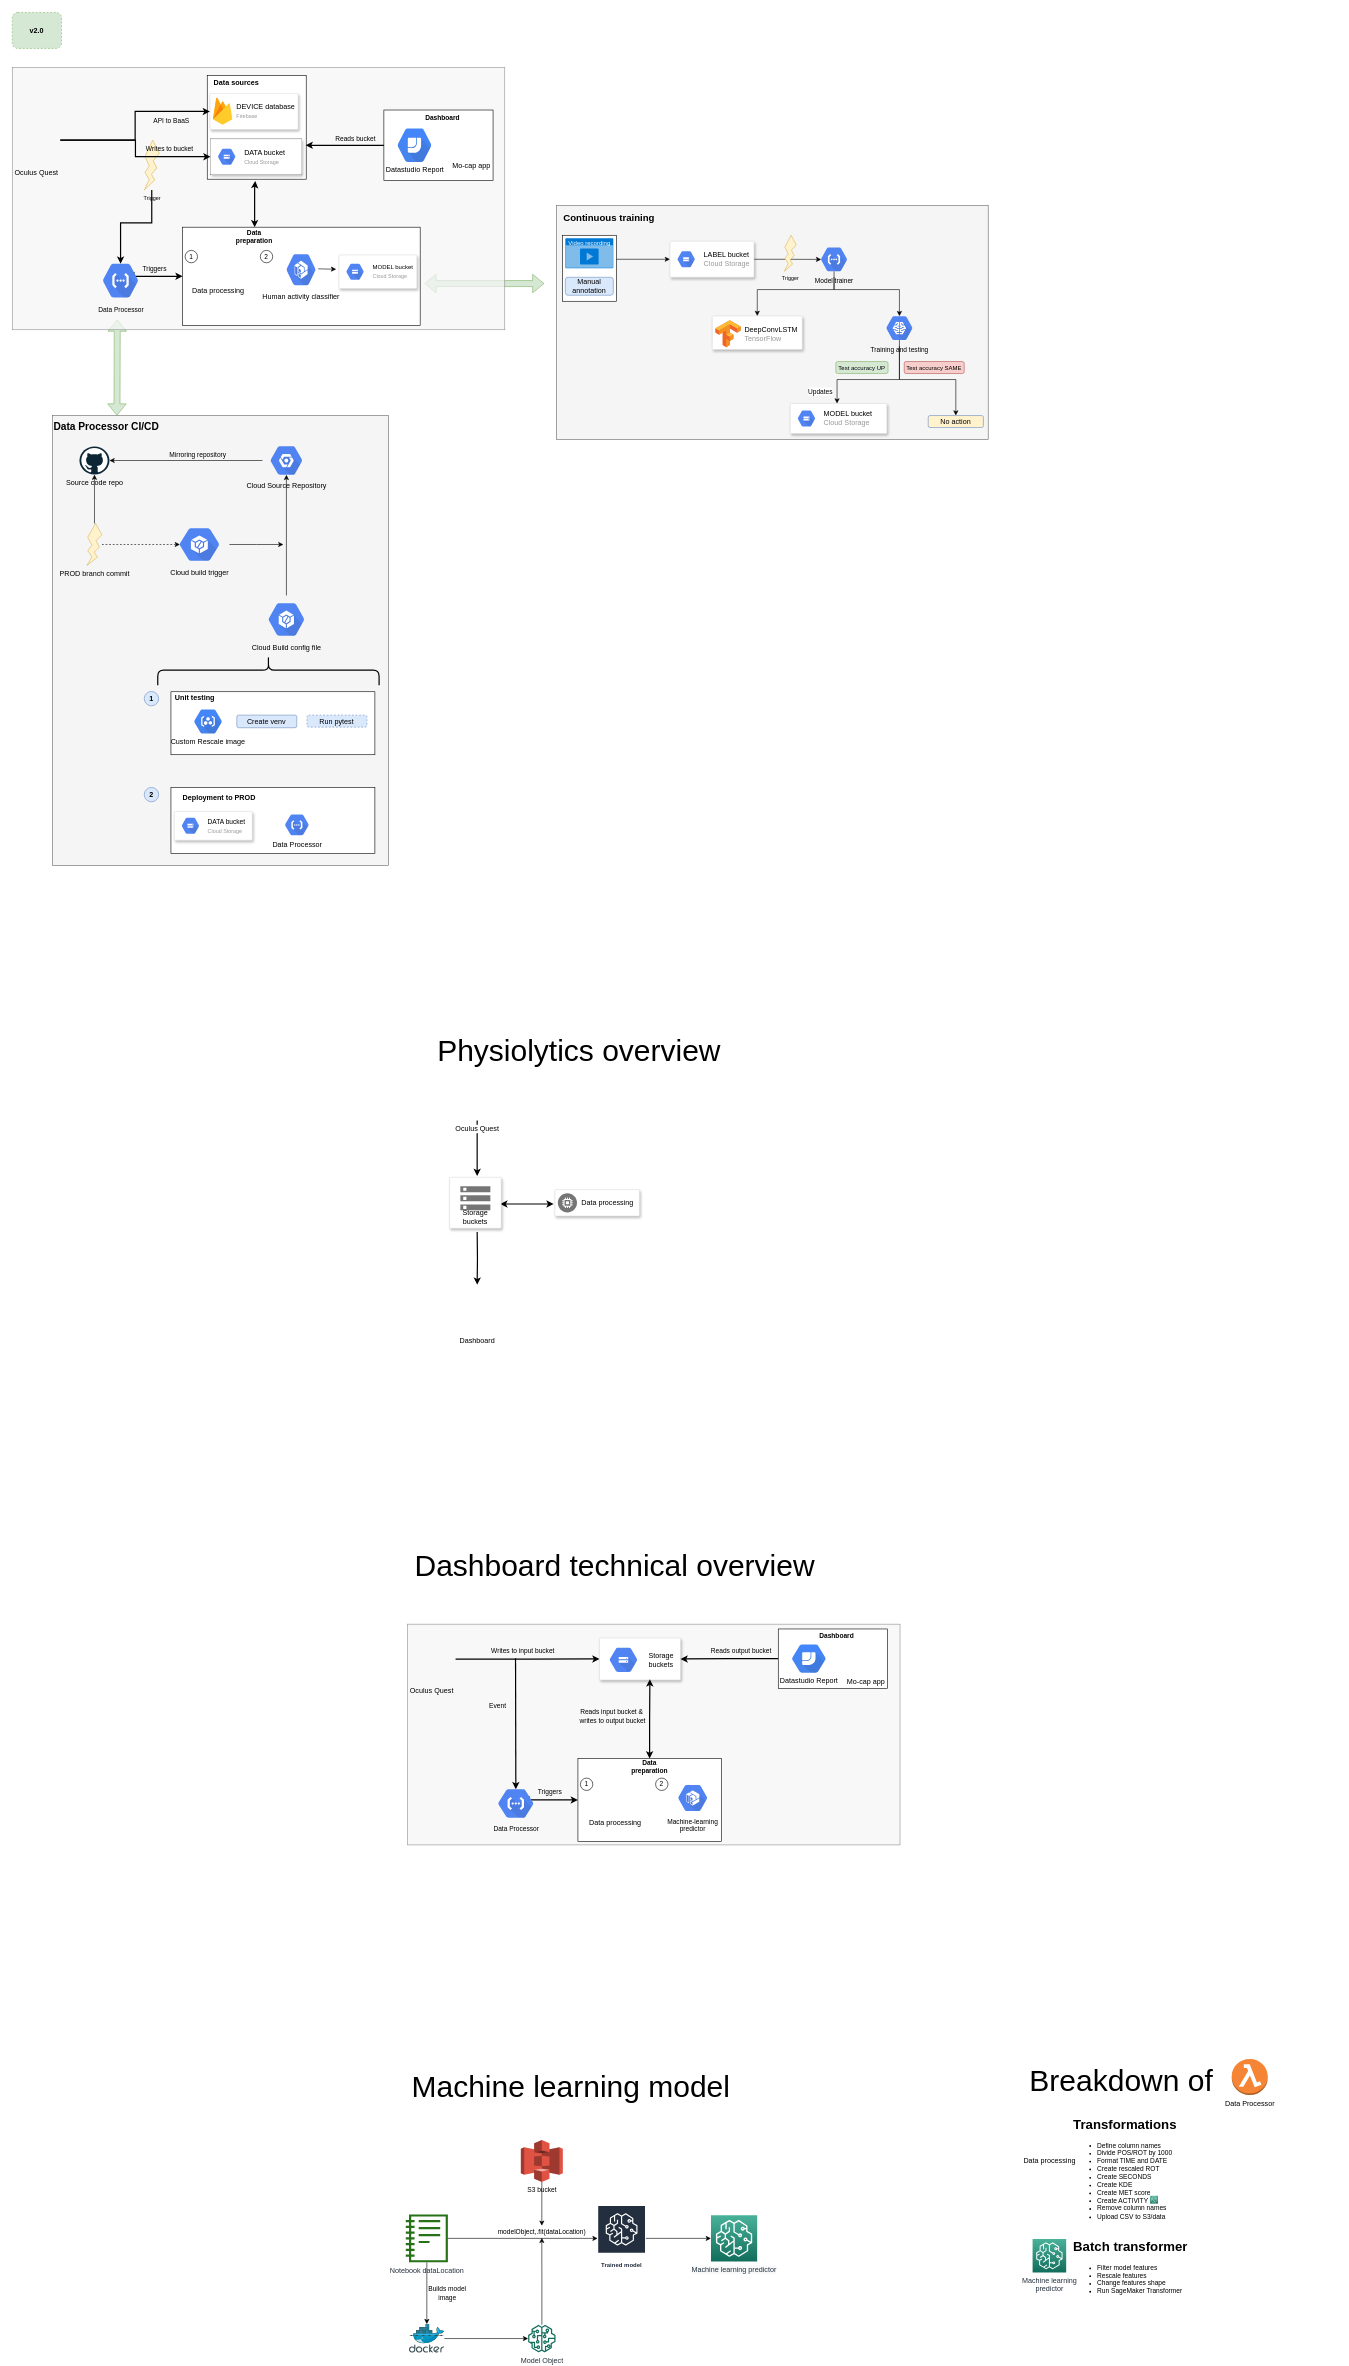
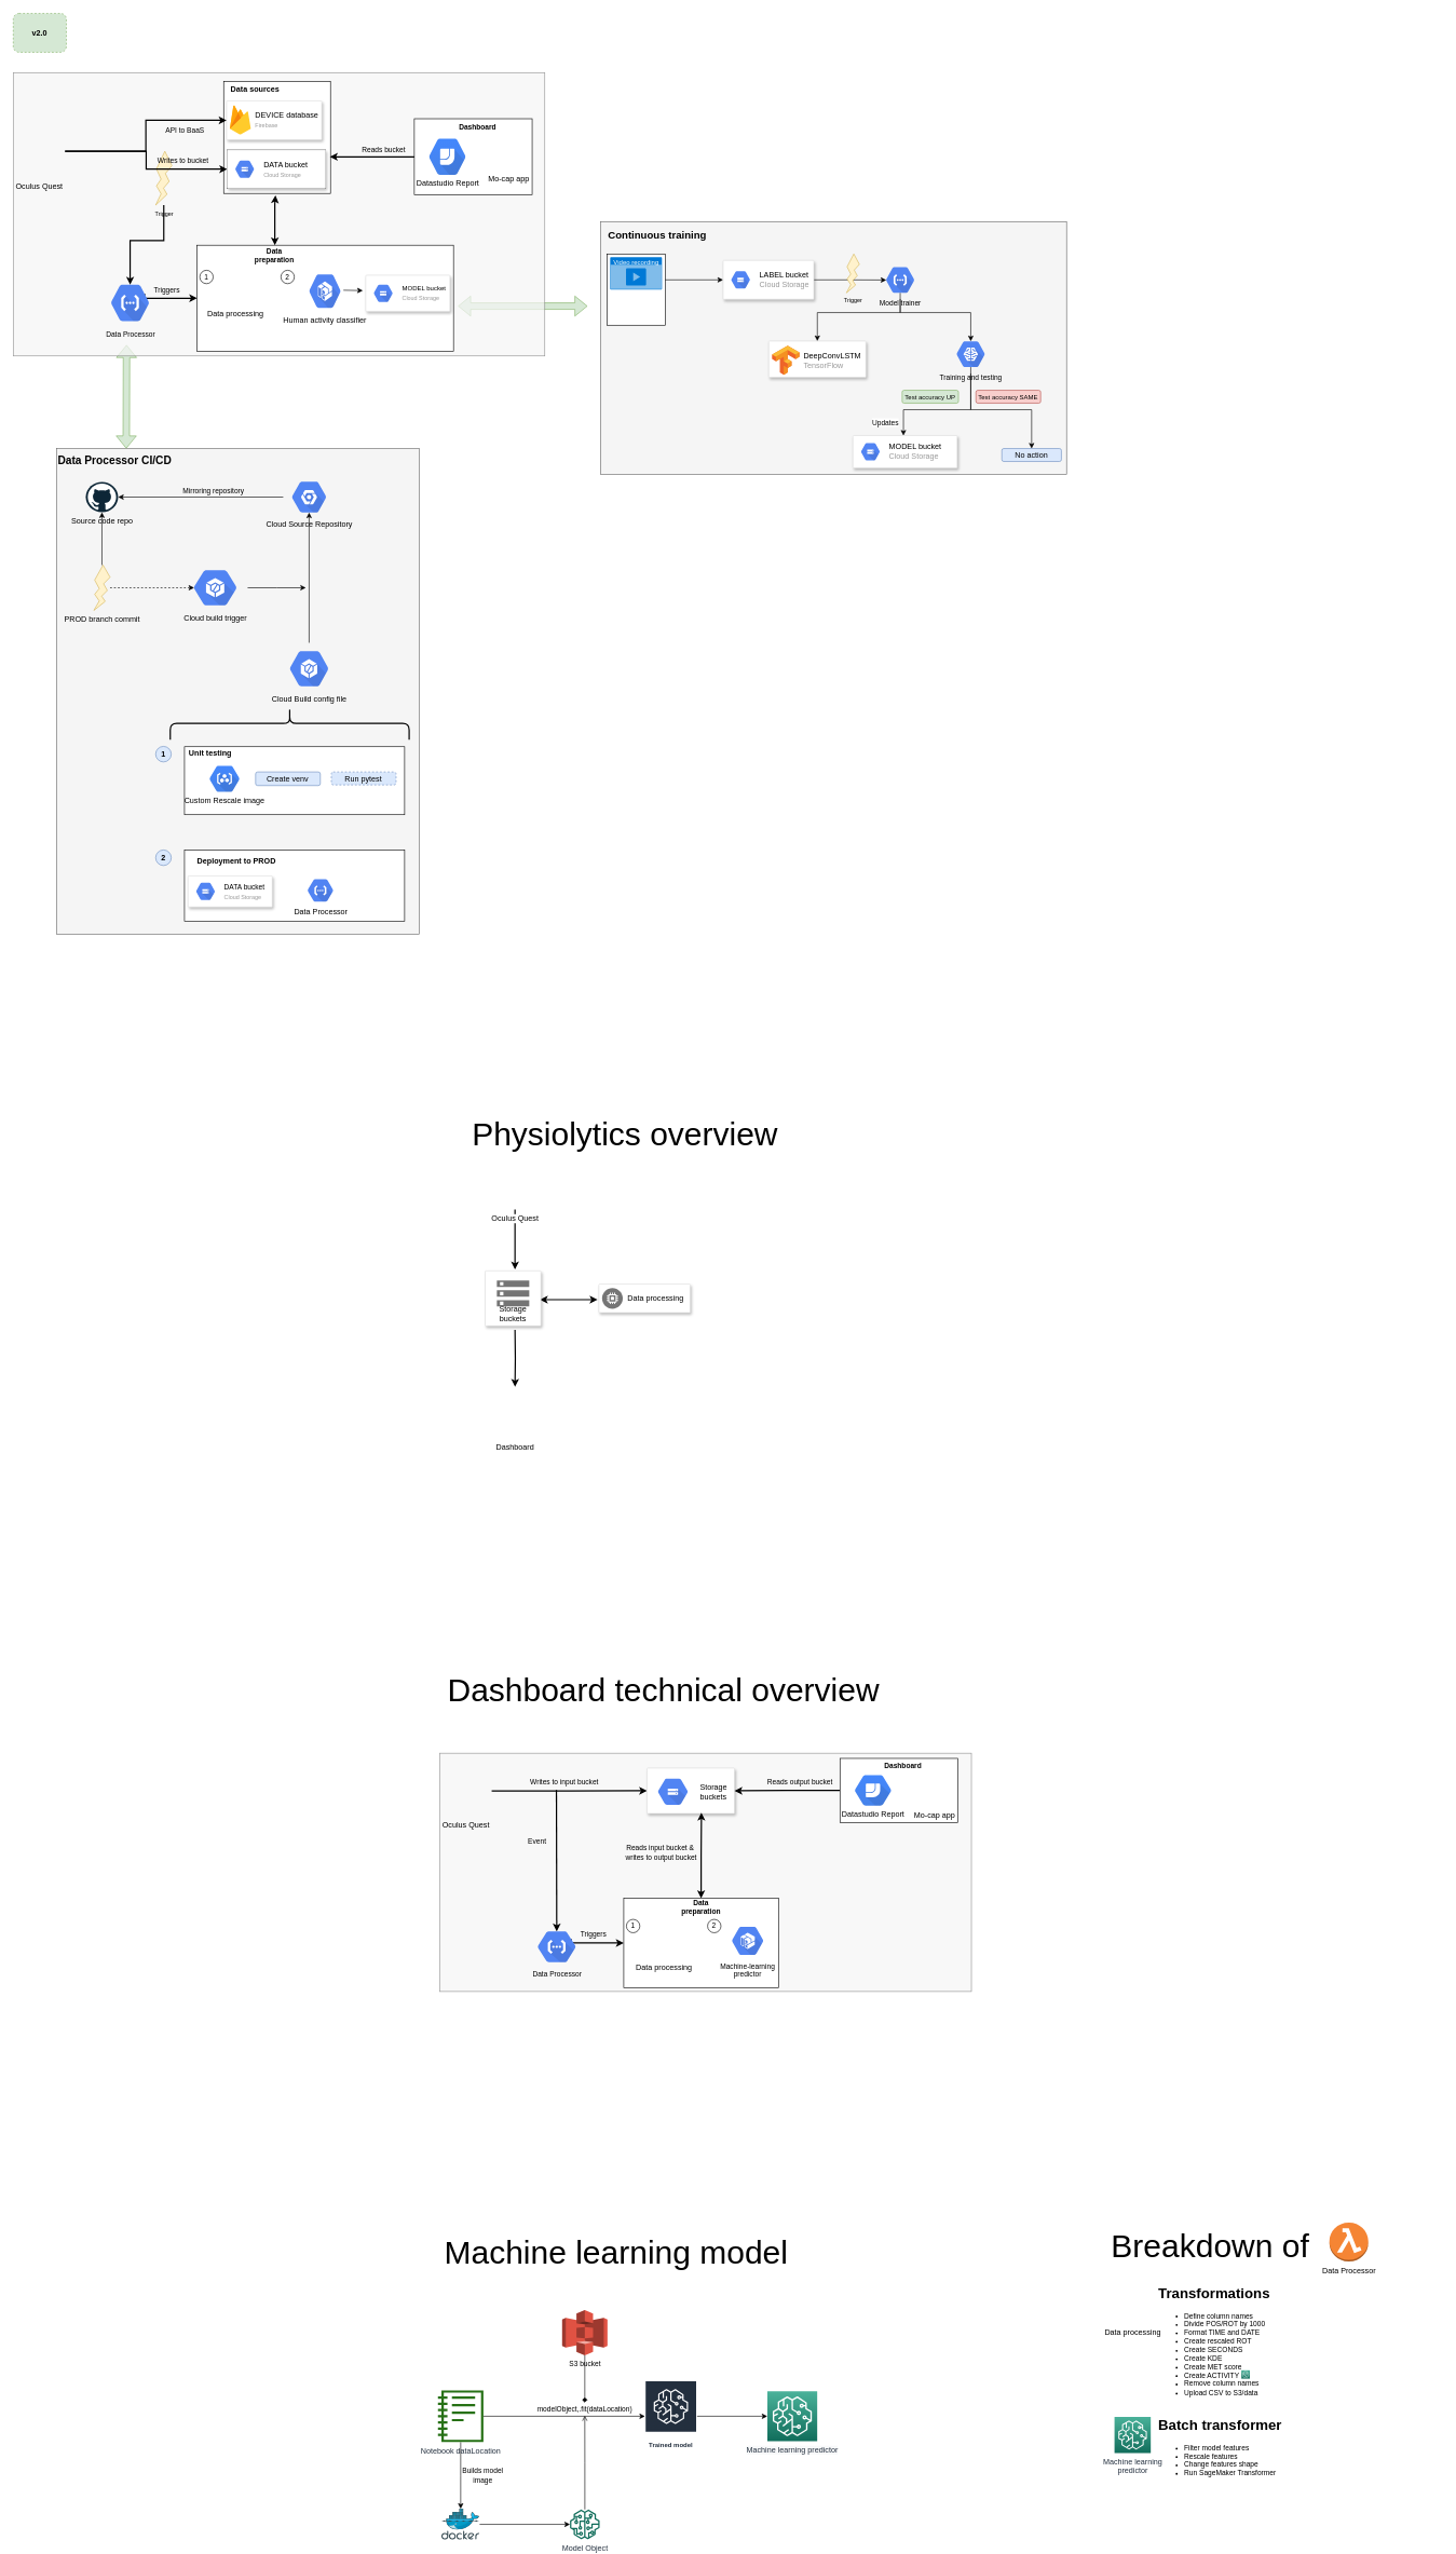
- <mxCell id="88" value="Manual annotation" style="rounded=1;whiteSpace=wrap;html=1;fillColor=#dae8fc;strokeColor=#6c8ebf;" parent="86" vertex="1"><mxGeometry x="5" y="70" width="80" height="30" as="geometry" /></mxCell>
- <mxCell id="84" value="No action" style="rounded=1;whiteSpace=wrap;html=1;fontSize=12;fillColor=#fff2cc;strokeColor=#6c8ebf;" parent="67" vertex="1"><mxGeometry x="620" y="350" width="92" height="20" as="geometry" /></mxCell>
+ <mxCell id="84" value="No action" style="rounded=1;whiteSpace=wrap;html=1;fontSize=12;fillColor=#dae8fc;strokeColor=#6c8ebf;" parent="67" vertex="1"><mxGeometry x="620" y="350" width="92" height="20" as="geometry" /></mxCell>
- <mxCell id="24" style="edgeStyle=orthogonalEdgeStyle;rounded=0;orthogonalLoop=1;jettySize=auto;html=1;fontSize=11;" parent="12" source="13" target="23" edge="1"><mxGeometry relative="1" as="geometry" /></mxCell>
+ <mxCell id="24" style="edgeStyle=orthogonalEdgeStyle;rounded=0;orthogonalLoop=1;jettySize=auto;html=1;fontSize=11;endArrow=diamond;" parent="12" source="13" target="23" edge="1"><mxGeometry relative="1" as="geometry" /></mxCell>
- <mxCell id="25" style="edgeStyle=orthogonalEdgeStyle;rounded=0;orthogonalLoop=1;jettySize=auto;html=1;fontSize=11;" parent="12" source="17" target="23" edge="1"><mxGeometry relative="1" as="geometry" /></mxCell>
+ <mxCell id="25" style="edgeStyle=orthogonalEdgeStyle;rounded=0;orthogonalLoop=1;jettySize=auto;html=1;fontSize=11;endArrow=open;" parent="12" source="17" target="23" edge="1"><mxGeometry relative="1" as="geometry" /></mxCell>
